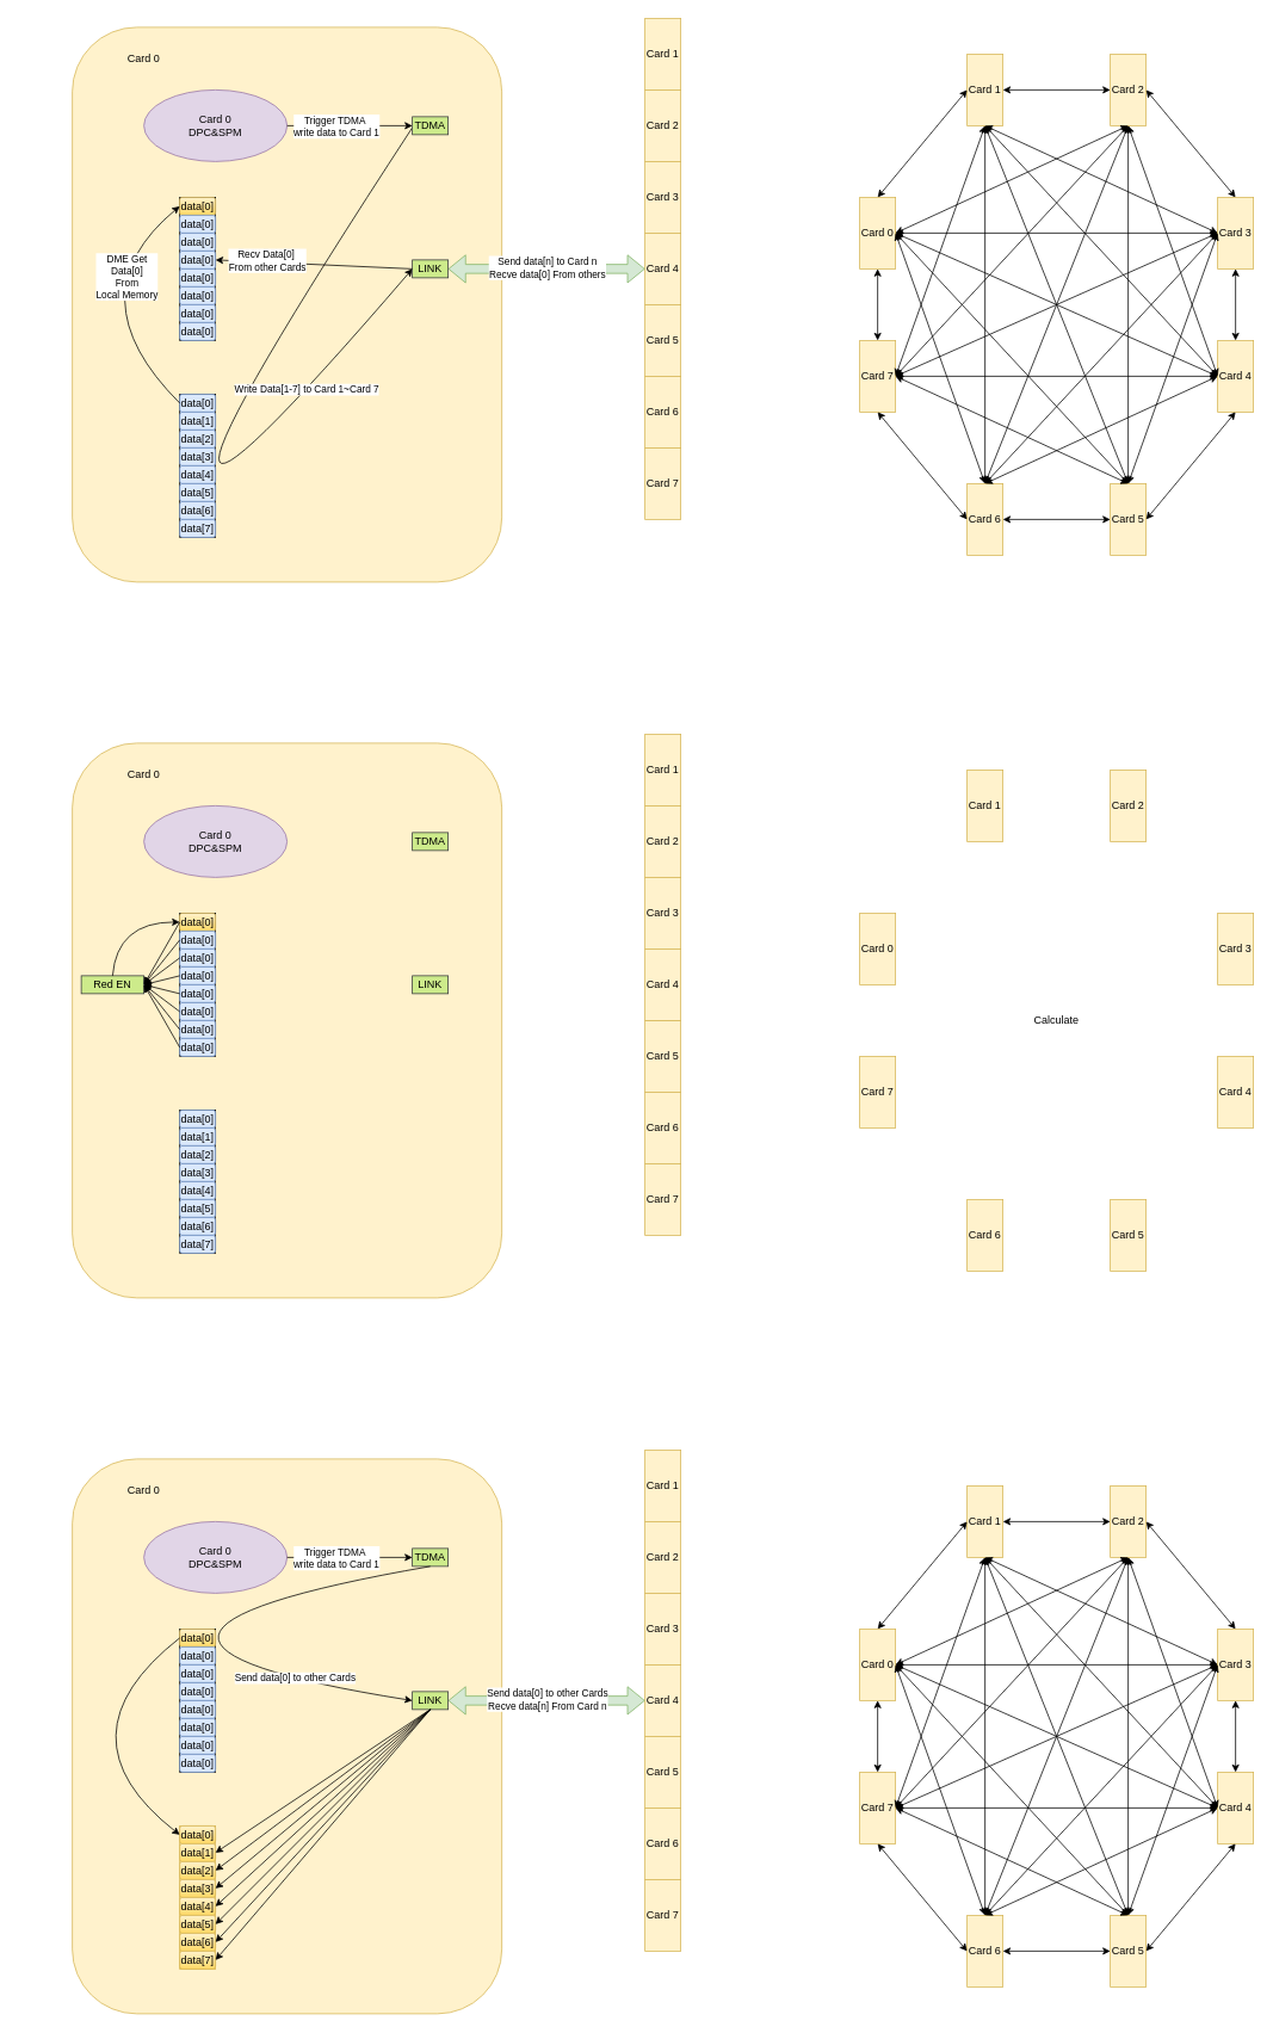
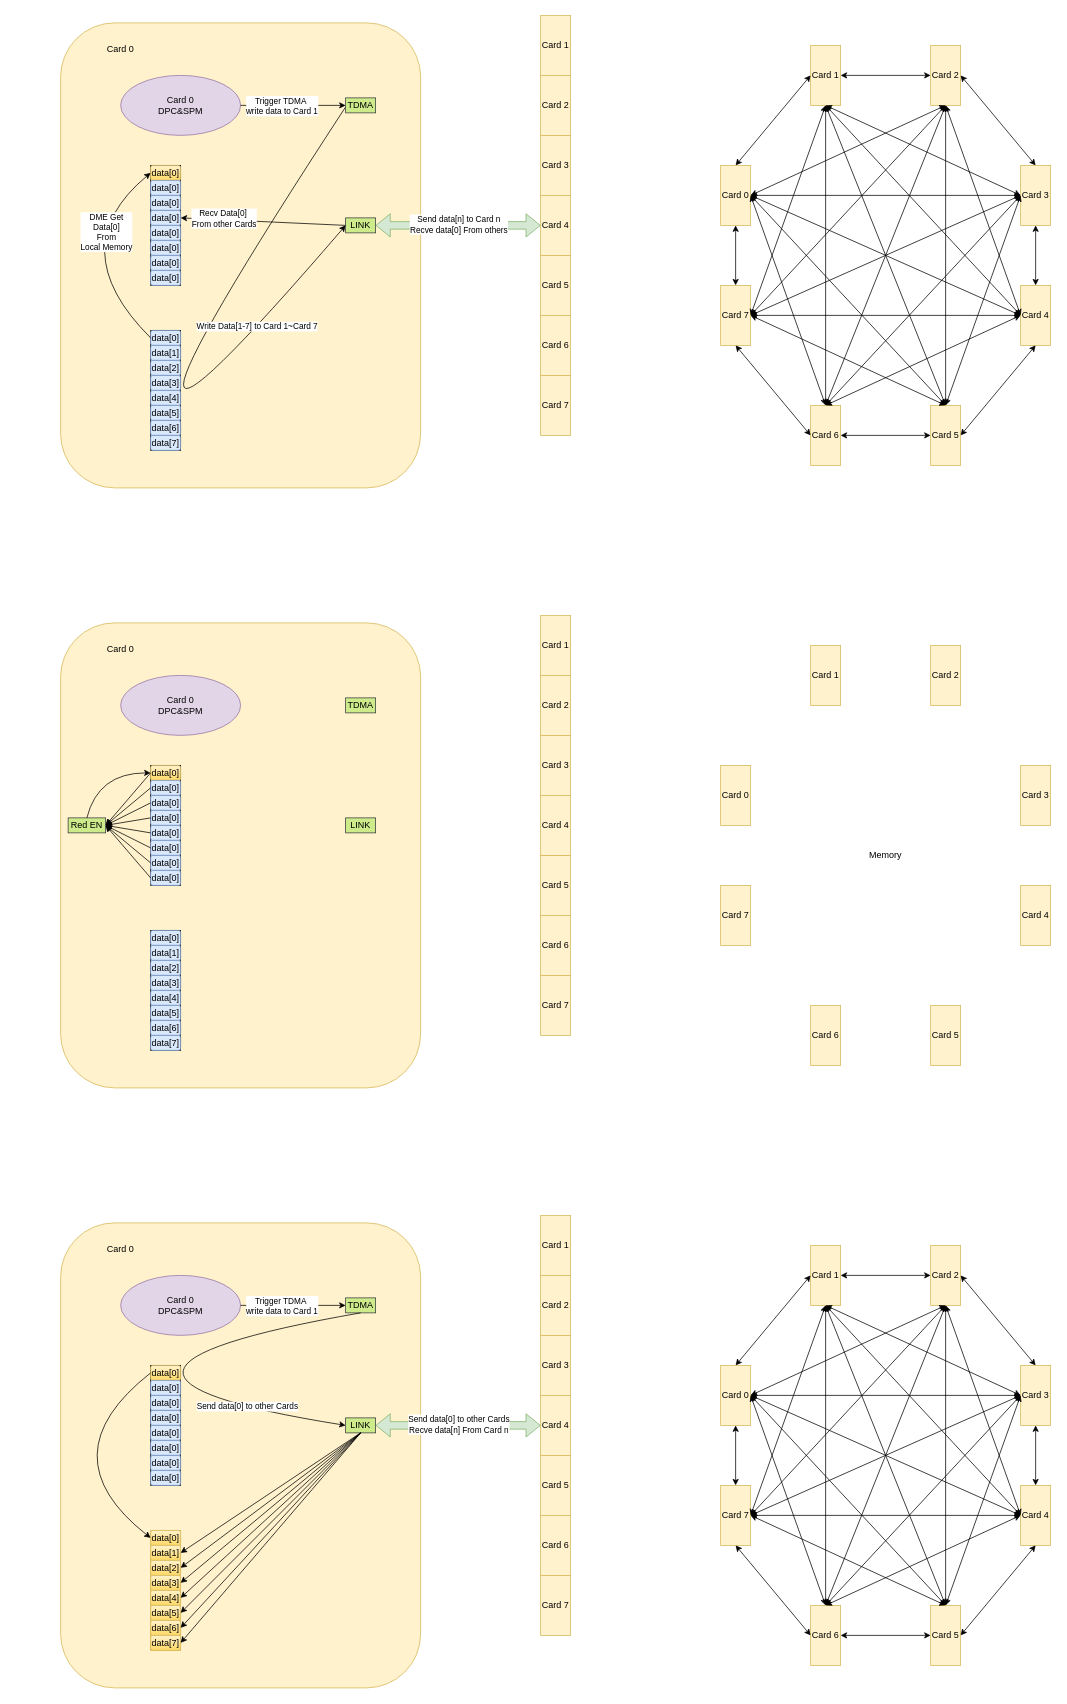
- <mxCell id="116" value="Red EN" style="rounded=0;whiteSpace=wrap;html=1;fillColor=#cdeb8b;strokeColor=#36393d;" vertex="1" parent="1"><mxGeometry x="90" y="1090" width="70" height="20" as="geometry" /></mxCell>
+ <mxCell id="116" value="Red EN" style="rounded=0;whiteSpace=wrap;html=1;fillColor=#cdeb8b;strokeColor=#36393d;" vertex="1" parent="1"><mxGeometry x="90" y="1090" width="50" height="20" as="geometry" /></mxCell>
- <mxCell id="127" value="Calculate" style="text;html=1;align=center;verticalAlign=middle;whiteSpace=wrap;rounded=0;" vertex="1" parent="1"><mxGeometry x="1150" y="1125" width="60" height="30" as="geometry" /></mxCell>
+ <mxCell id="127" value="Memory" style="text;html=1;align=center;verticalAlign=middle;whiteSpace=wrap;rounded=0;" vertex="1" parent="1"><mxGeometry x="1150" y="1125" width="60" height="30" as="geometry" /></mxCell>
